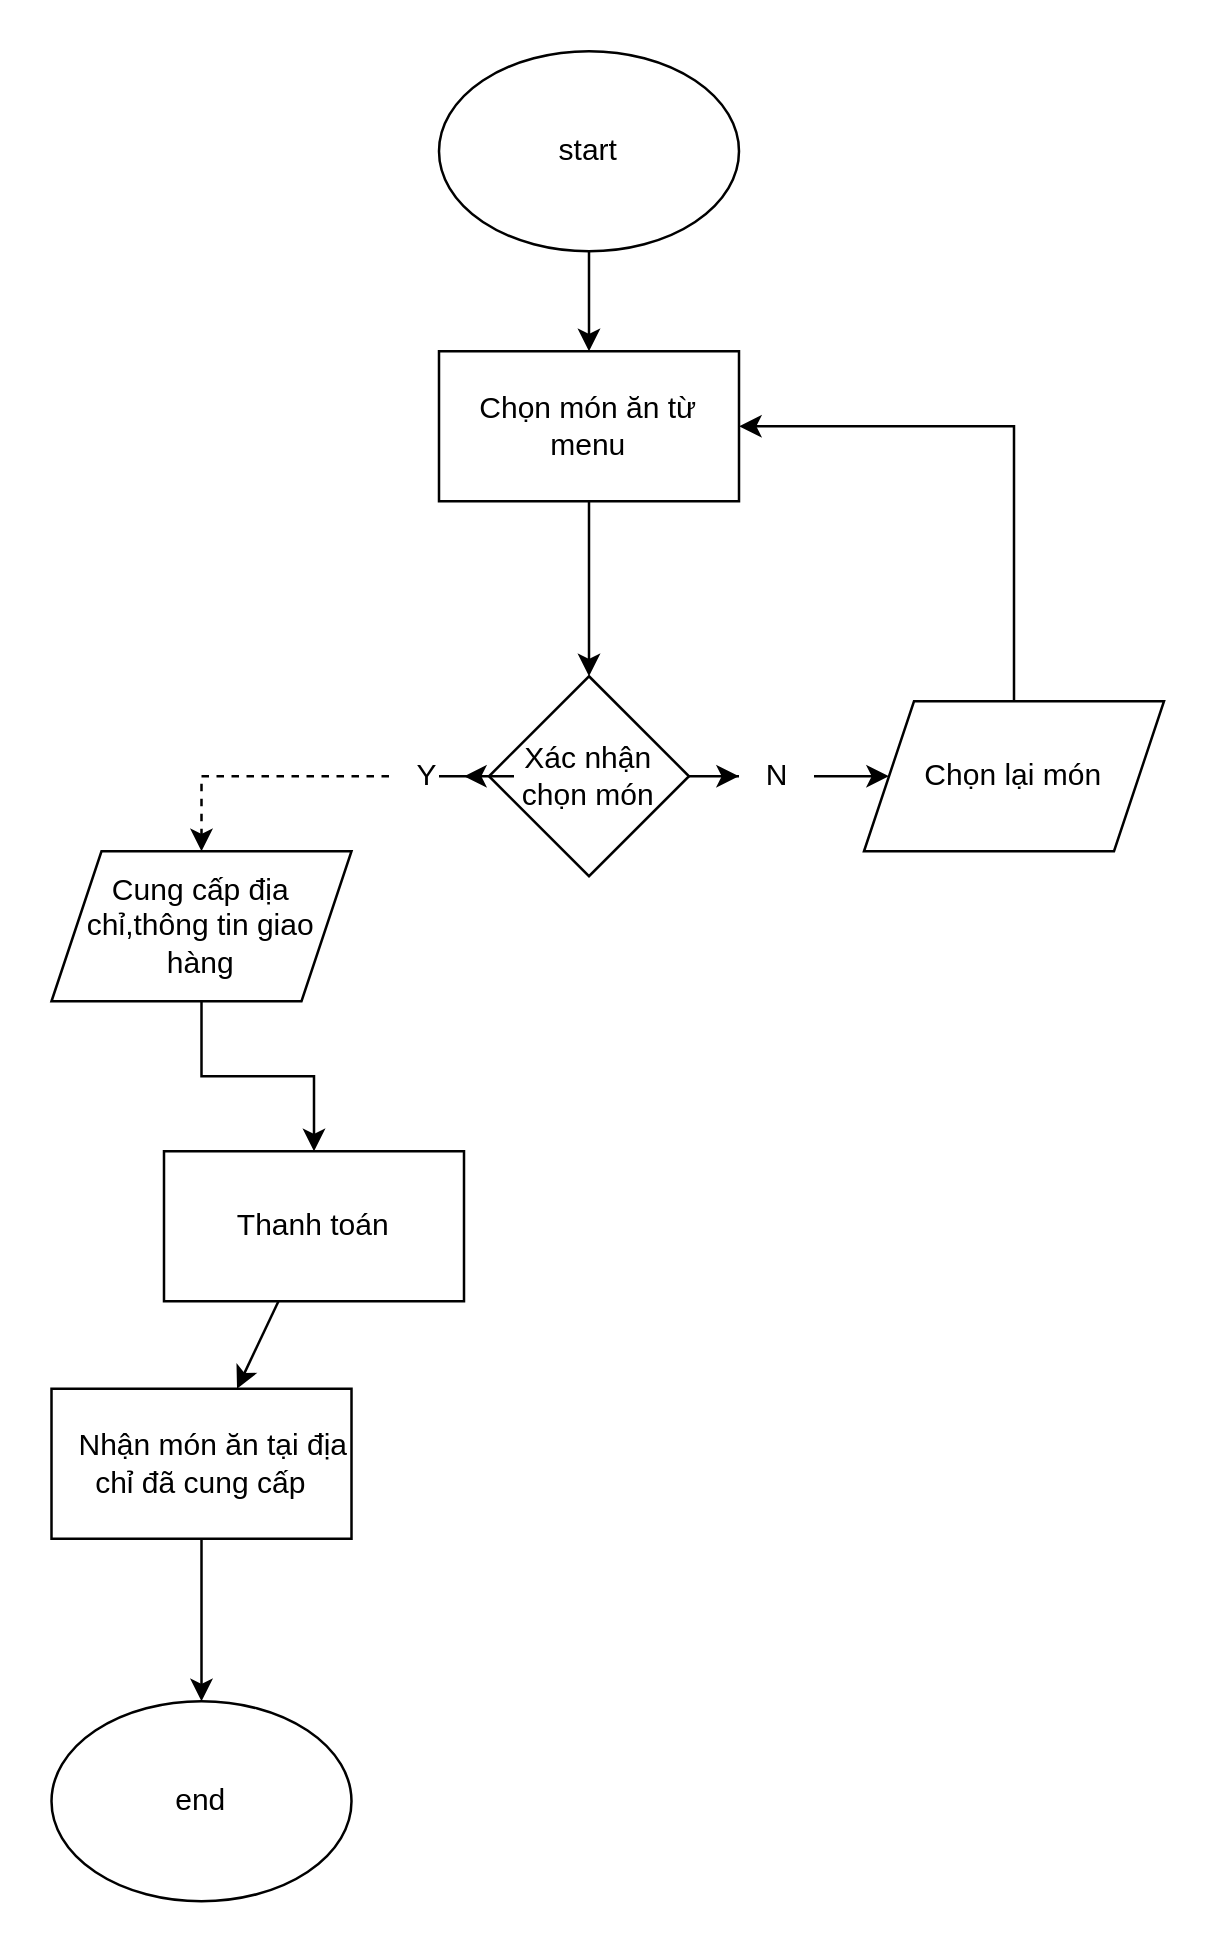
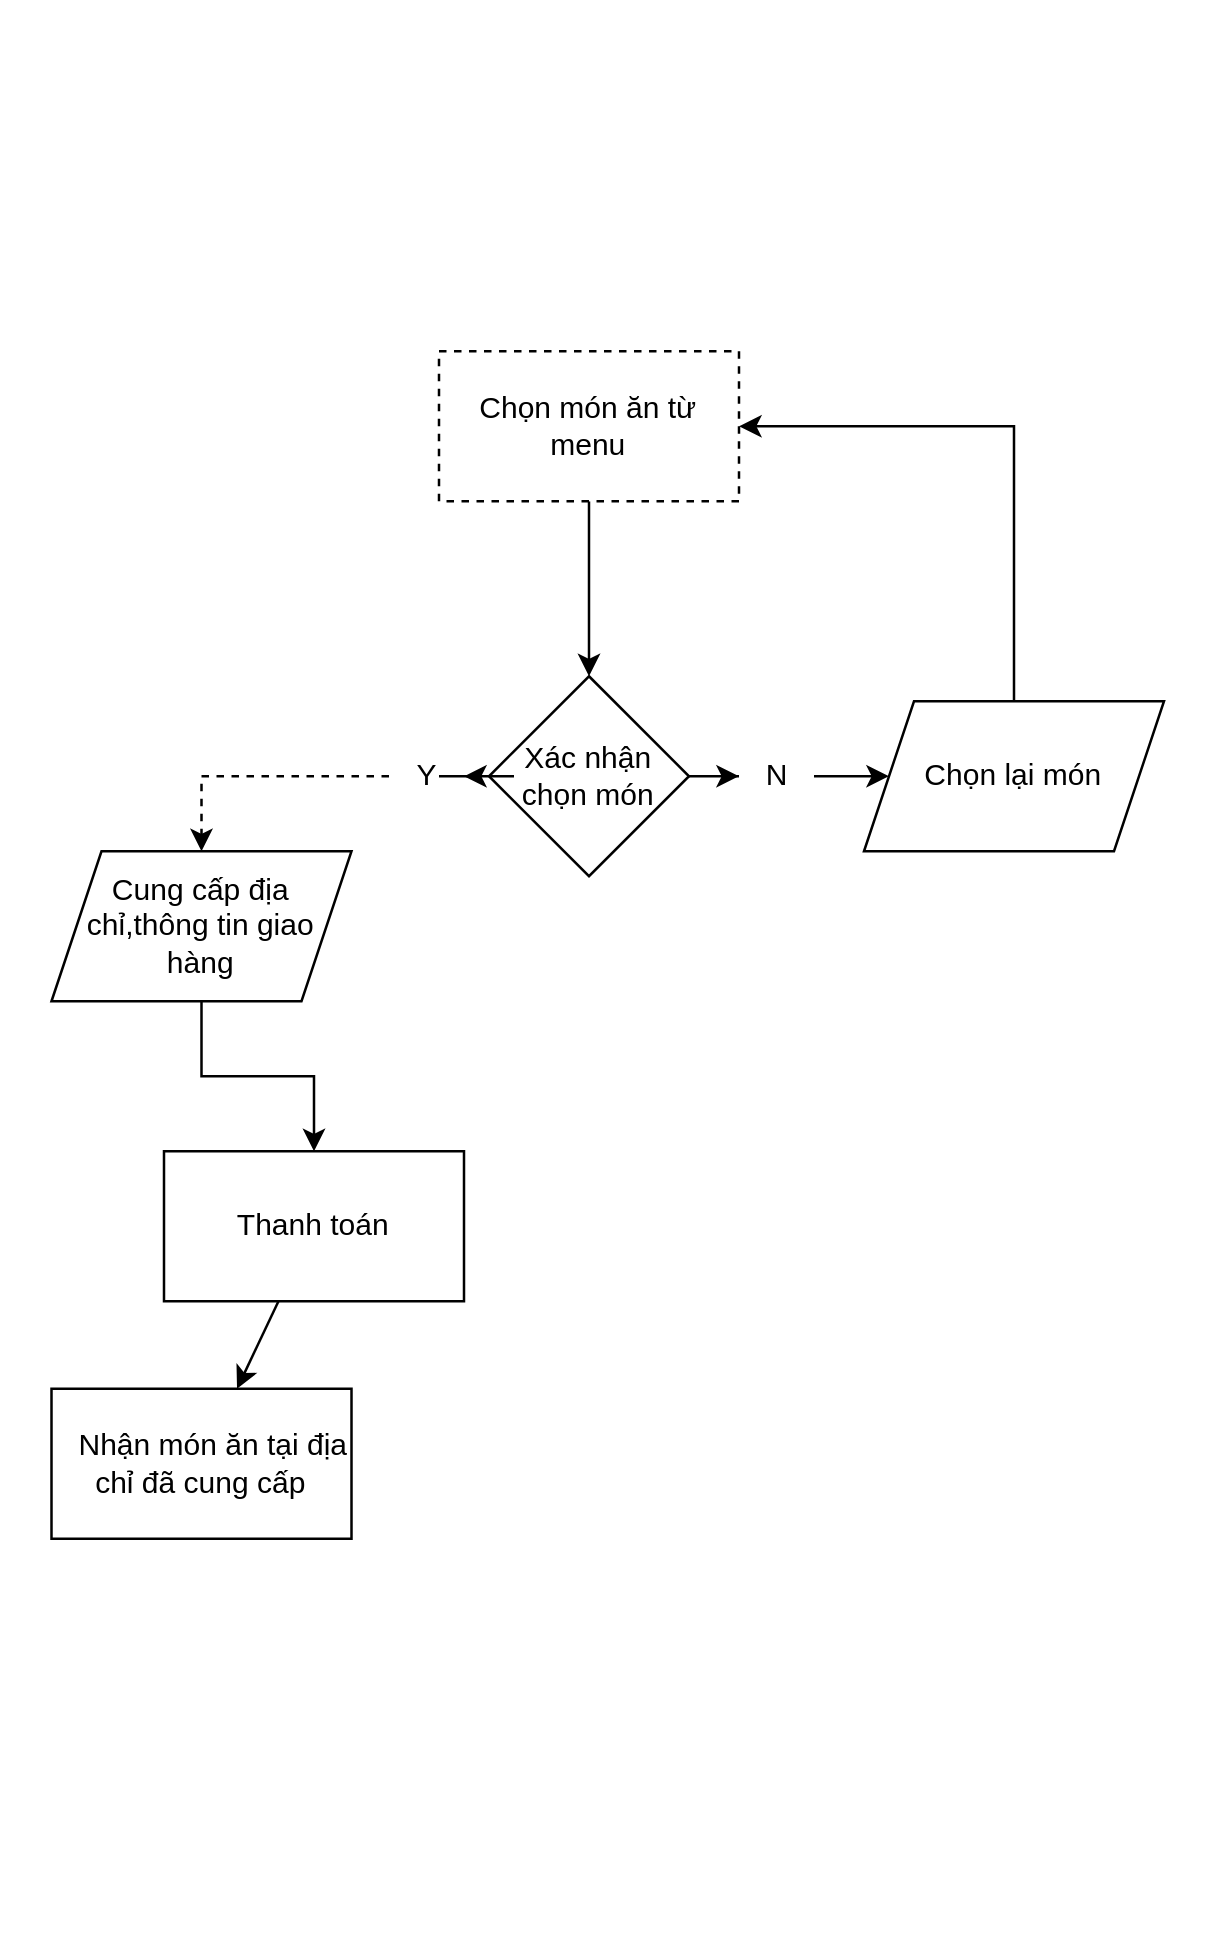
- <mxCell id="3" value="start" style="ellipse;whiteSpace=wrap;html=1;" parent="1" vertex="1"><mxGeometry x="175" y="20" width="120" height="80" as="geometry" /></mxCell>
- <mxCell id="2" value="" style="edgeStyle=orthogonalEdgeStyle;rounded=0;orthogonalLoop=1;jettySize=auto;html=1;" parent="1" source="3" target="15" edge="1"><mxGeometry relative="1" as="geometry"><mxPoint x="235" y="190" as="targetPoint" /></mxGeometry></mxCell>
- <mxCell id="15" value="Chọn món ăn từ menu" style="rounded=0;whiteSpace=wrap;html=1;" vertex="1" parent="1"><mxGeometry x="175" y="140" width="120" height="60" as="geometry" /></mxCell>
+ <mxCell id="15" value="Chọn món ăn từ menu" style="rounded=0;whiteSpace=wrap;html=1;dashed=1;" vertex="1" parent="1"><mxGeometry x="175" y="140" width="120" height="60" as="geometry" /></mxCell>
- <mxCell id="10" value="" style="edgeStyle=orthogonalEdgeStyle;rounded=0;orthogonalLoop=1;jettySize=auto;html=1;" edge="1" parent="1" source="21" target="12"><mxGeometry relative="1" as="geometry"><mxPoint x="35" y="610" as="sourcePoint" /></mxGeometry></mxCell>
- <mxCell id="12" value="end" style="ellipse;whiteSpace=wrap;html=1;" parent="1" vertex="1"><mxGeometry x="20" y="680" width="120" height="80" as="geometry" /></mxCell>
